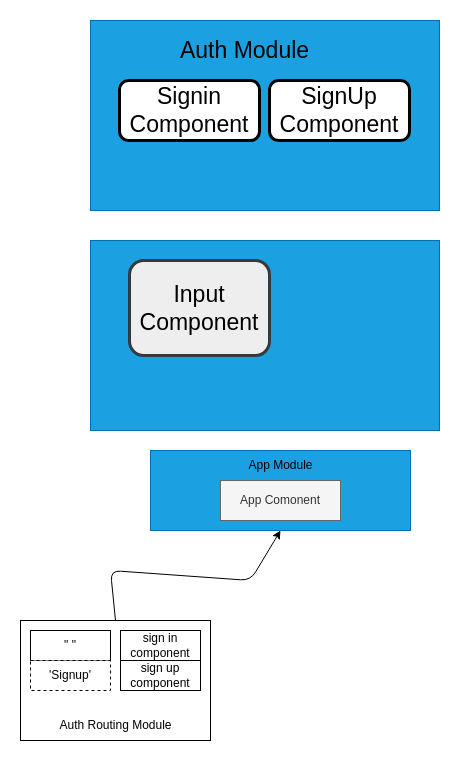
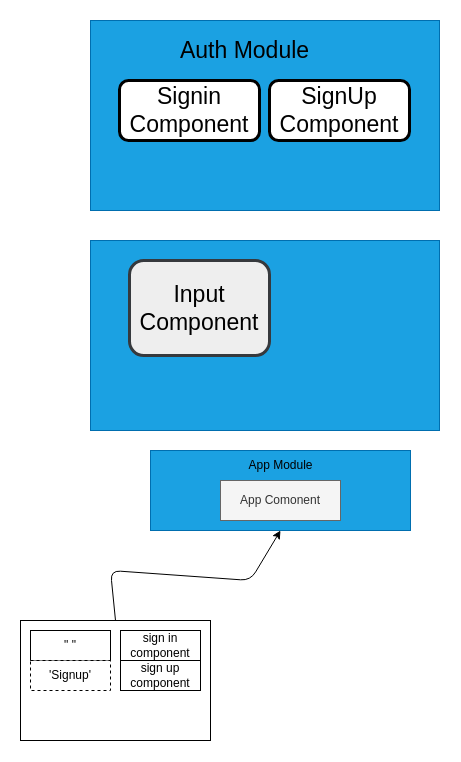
- <mxCell id="17" value="Auth Routing Module" style="text;html=1;align=center;verticalAlign=middle;resizable=0;points=[];autosize=1;strokeColor=none;fillColor=none;" vertex="1" parent="1"><mxGeometry x="45" y="710" width="140" height="30" as="geometry" /></mxCell>
